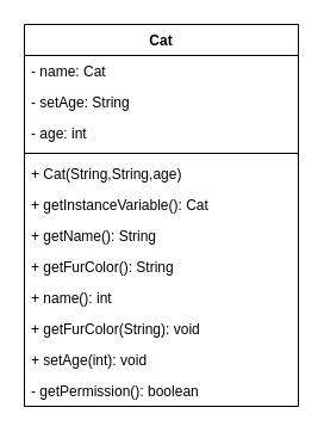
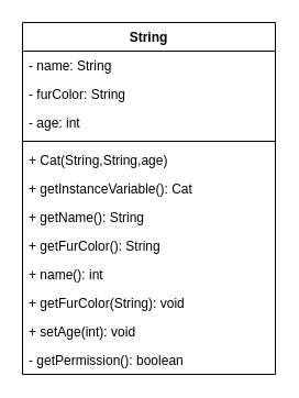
- <mxCell id="2" value="Cat" style="swimlane;fontStyle=1;align=center;verticalAlign=top;childLayout=stackLayout;horizontal=1;startSize=26;horizontalStack=0;resizeParent=1;resizeParentMax=0;resizeLast=0;collapsible=1;marginBottom=0;" parent="1" vertex="1"><mxGeometry x="20" y="20" width="230" height="320" as="geometry" /></mxCell>
+ <mxCell id="2" value="String" style="swimlane;fontStyle=1;align=center;verticalAlign=top;childLayout=stackLayout;horizontal=1;startSize=26;horizontalStack=0;resizeParent=1;resizeParentMax=0;resizeLast=0;collapsible=1;marginBottom=0;" parent="1" vertex="1"><mxGeometry x="20" y="20" width="230" height="320" as="geometry" /></mxCell>
- <mxCell id="3" value="- name: Cat" style="text;strokeColor=none;fillColor=none;align=left;verticalAlign=top;spacingLeft=4;spacingRight=4;overflow=hidden;rotatable=0;points=[[0,0.5],[1,0.5]];portConstraint=eastwest;" parent="2" vertex="1"><mxGeometry y="26" width="230" height="26" as="geometry" /></mxCell>
+ <mxCell id="3" value="- name: String" style="text;strokeColor=none;fillColor=none;align=left;verticalAlign=top;spacingLeft=4;spacingRight=4;overflow=hidden;rotatable=0;points=[[0,0.5],[1,0.5]];portConstraint=eastwest;" parent="2" vertex="1"><mxGeometry y="26" width="230" height="26" as="geometry" /></mxCell>
- <mxCell id="4" value="- setAge: String" style="text;strokeColor=none;fillColor=none;align=left;verticalAlign=top;spacingLeft=4;spacingRight=4;overflow=hidden;rotatable=0;points=[[0,0.5],[1,0.5]];portConstraint=eastwest;" vertex="1" parent="2"><mxGeometry y="52" width="230" height="26" as="geometry" /></mxCell>
+ <mxCell id="4" value="- furColor: String" style="text;strokeColor=none;fillColor=none;align=left;verticalAlign=top;spacingLeft=4;spacingRight=4;overflow=hidden;rotatable=0;points=[[0,0.5],[1,0.5]];portConstraint=eastwest;" vertex="1" parent="2"><mxGeometry y="52" width="230" height="26" as="geometry" /></mxCell>
